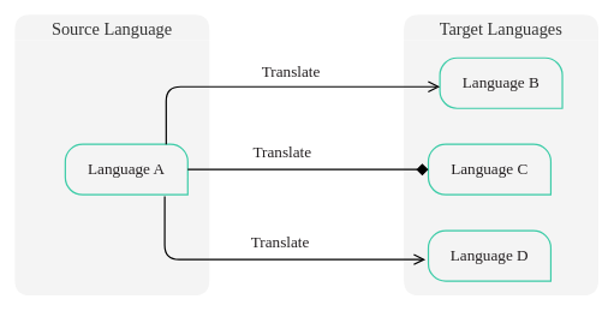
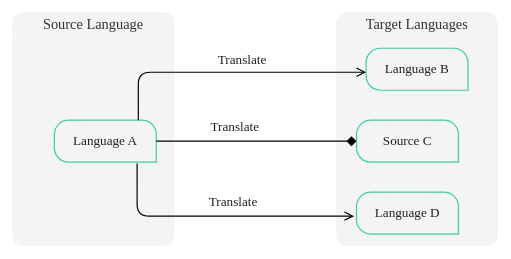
- <mxCell id="6" value="Language C" style="verticalLabelPosition=middle;verticalAlign=middle;html=1;shape=mxgraph.basic.three_corner_round_rect;dx=12;whiteSpace=wrap;rounded=1;glass=0;flipV=0;strokeWidth=2;perimeterSpacing=0;strokeColor=#3DCCA8;fillColor=none;flipH=1;labelPosition=center;align=center;fontColor=#231F20;fontSize=22;fontFamily=Work Sans;fontSource=https%3A%2F%2Ffonts.googleapis.com%2Fcss%3Ffamily%3DWork%2BSans;spacing=20;overflow=hidden;" vertex="1" parent="1"><mxGeometry x="594" y="200" width="170" height="70" as="geometry" /></mxCell>
+ <mxCell id="6" value="Source C" style="verticalLabelPosition=middle;verticalAlign=middle;html=1;shape=mxgraph.basic.three_corner_round_rect;dx=12;whiteSpace=wrap;rounded=1;glass=0;flipV=0;strokeWidth=2;perimeterSpacing=0;strokeColor=#3DCCA8;fillColor=none;flipH=1;labelPosition=center;align=center;fontColor=#231F20;fontSize=22;fontFamily=Work Sans;fontSource=https%3A%2F%2Ffonts.googleapis.com%2Fcss%3Ffamily%3DWork%2BSans;spacing=20;overflow=hidden;" vertex="1" parent="1"><mxGeometry x="594" y="200" width="170" height="70" as="geometry" /></mxCell>
